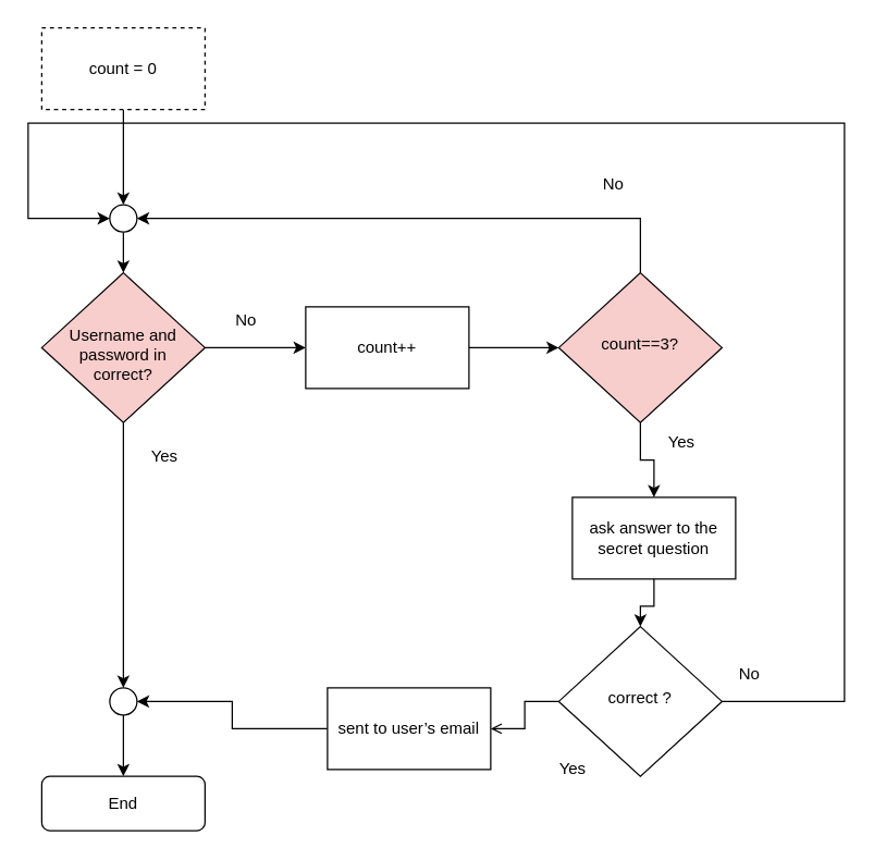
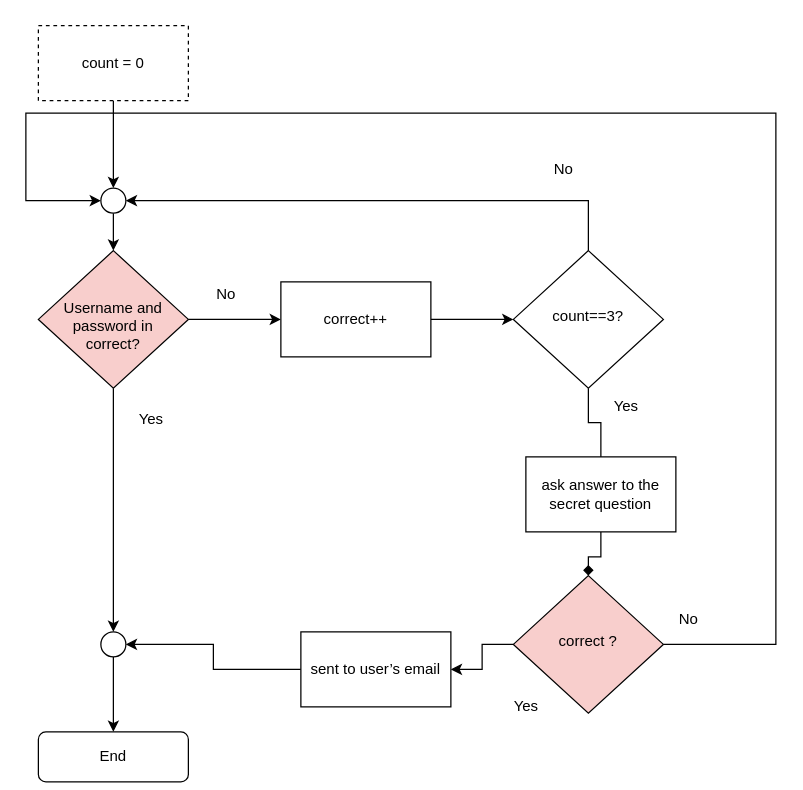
- <mxCell id="10" value="count++" style="rounded=0;whiteSpace=wrap;html=1;" vertex="1" parent="1"><mxGeometry x="224" y="225" width="120" height="60" as="geometry" /></mxCell>
+ <mxCell id="10" value="correct++" style="rounded=0;whiteSpace=wrap;html=1;" vertex="1" parent="1"><mxGeometry x="224" y="225" width="120" height="60" as="geometry" /></mxCell>
- <mxCell id="16" value="&lt;div style=&quot;&quot;&gt;count==3?&lt;/div&gt;" style="rhombus;whiteSpace=wrap;html=1;shadow=0;fontFamily=Helvetica;fontSize=12;align=center;strokeWidth=1;spacing=6;spacingTop=-4;fillColor=#f8cecc;" vertex="1" parent="1"><mxGeometry x="410" y="200" width="120" height="110" as="geometry" /></mxCell>
+ <mxCell id="16" value="&lt;div style=&quot;&quot;&gt;count==3?&lt;/div&gt;" style="rhombus;whiteSpace=wrap;html=1;shadow=0;fontFamily=Helvetica;fontSize=12;align=center;strokeWidth=1;spacing=6;spacingTop=-4;" vertex="1" parent="1"><mxGeometry x="410" y="200" width="120" height="110" as="geometry" /></mxCell>
- <mxCell id="15" style="edgeStyle=orthogonalEdgeStyle;rounded=0;orthogonalLoop=1;jettySize=auto;html=1;entryX=0.5;entryY=0;entryDx=0;entryDy=0;" edge="1" parent="1" source="16" target="21"><mxGeometry relative="1" as="geometry" /></mxCell>
+ <mxCell id="15" style="edgeStyle=orthogonalEdgeStyle;rounded=0;orthogonalLoop=1;jettySize=auto;html=1;entryX=0.5;entryY=0;entryDx=0;entryDy=0;endArrow=none;" edge="1" parent="1" source="16" target="21"><mxGeometry relative="1" as="geometry" /></mxCell>
- <mxCell id="20" style="edgeStyle=orthogonalEdgeStyle;rounded=0;orthogonalLoop=1;jettySize=auto;html=1;entryX=0.5;entryY=0;entryDx=0;entryDy=0;" edge="1" parent="1" source="21" target="25"><mxGeometry relative="1" as="geometry" /></mxCell>
+ <mxCell id="20" style="edgeStyle=orthogonalEdgeStyle;rounded=0;orthogonalLoop=1;jettySize=auto;html=1;entryX=0.5;entryY=0;entryDx=0;entryDy=0;endArrow=diamond;" edge="1" parent="1" source="21" target="25"><mxGeometry relative="1" as="geometry" /></mxCell>
- <mxCell id="25" value="correct ?" style="rhombus;whiteSpace=wrap;html=1;shadow=0;fontFamily=Helvetica;fontSize=12;align=center;strokeWidth=1;spacing=6;spacingTop=-4;" vertex="1" parent="1"><mxGeometry x="410" y="460" width="120" height="110" as="geometry" /></mxCell>
+ <mxCell id="25" value="correct ?" style="rhombus;whiteSpace=wrap;html=1;shadow=0;fontFamily=Helvetica;fontSize=12;align=center;strokeWidth=1;spacing=6;spacingTop=-4;fillColor=#f8cecc;" vertex="1" parent="1"><mxGeometry x="410" y="460" width="120" height="110" as="geometry" /></mxCell>
- <mxCell id="24" value="" style="edgeStyle=orthogonalEdgeStyle;rounded=0;orthogonalLoop=1;jettySize=auto;html=1;endArrow=open;" edge="1" parent="1" source="25" target="29"><mxGeometry relative="1" as="geometry" /></mxCell>
+ <mxCell id="24" value="" style="edgeStyle=orthogonalEdgeStyle;rounded=0;orthogonalLoop=1;jettySize=auto;html=1;" edge="1" parent="1" source="25" target="29"><mxGeometry relative="1" as="geometry" /></mxCell>
- <mxCell id="5" value="End" style="rounded=1;whiteSpace=wrap;html=1;fontSize=12;glass=0;strokeWidth=1;shadow=0;" vertex="1" parent="1"><mxGeometry x="30" y="570" width="120" height="40" as="geometry" /></mxCell>
+ <mxCell id="5" value="End" style="rounded=1;whiteSpace=wrap;html=1;fontSize=12;glass=0;strokeWidth=1;shadow=0;" vertex="1" parent="1"><mxGeometry x="30" y="585" width="120" height="40" as="geometry" /></mxCell>
